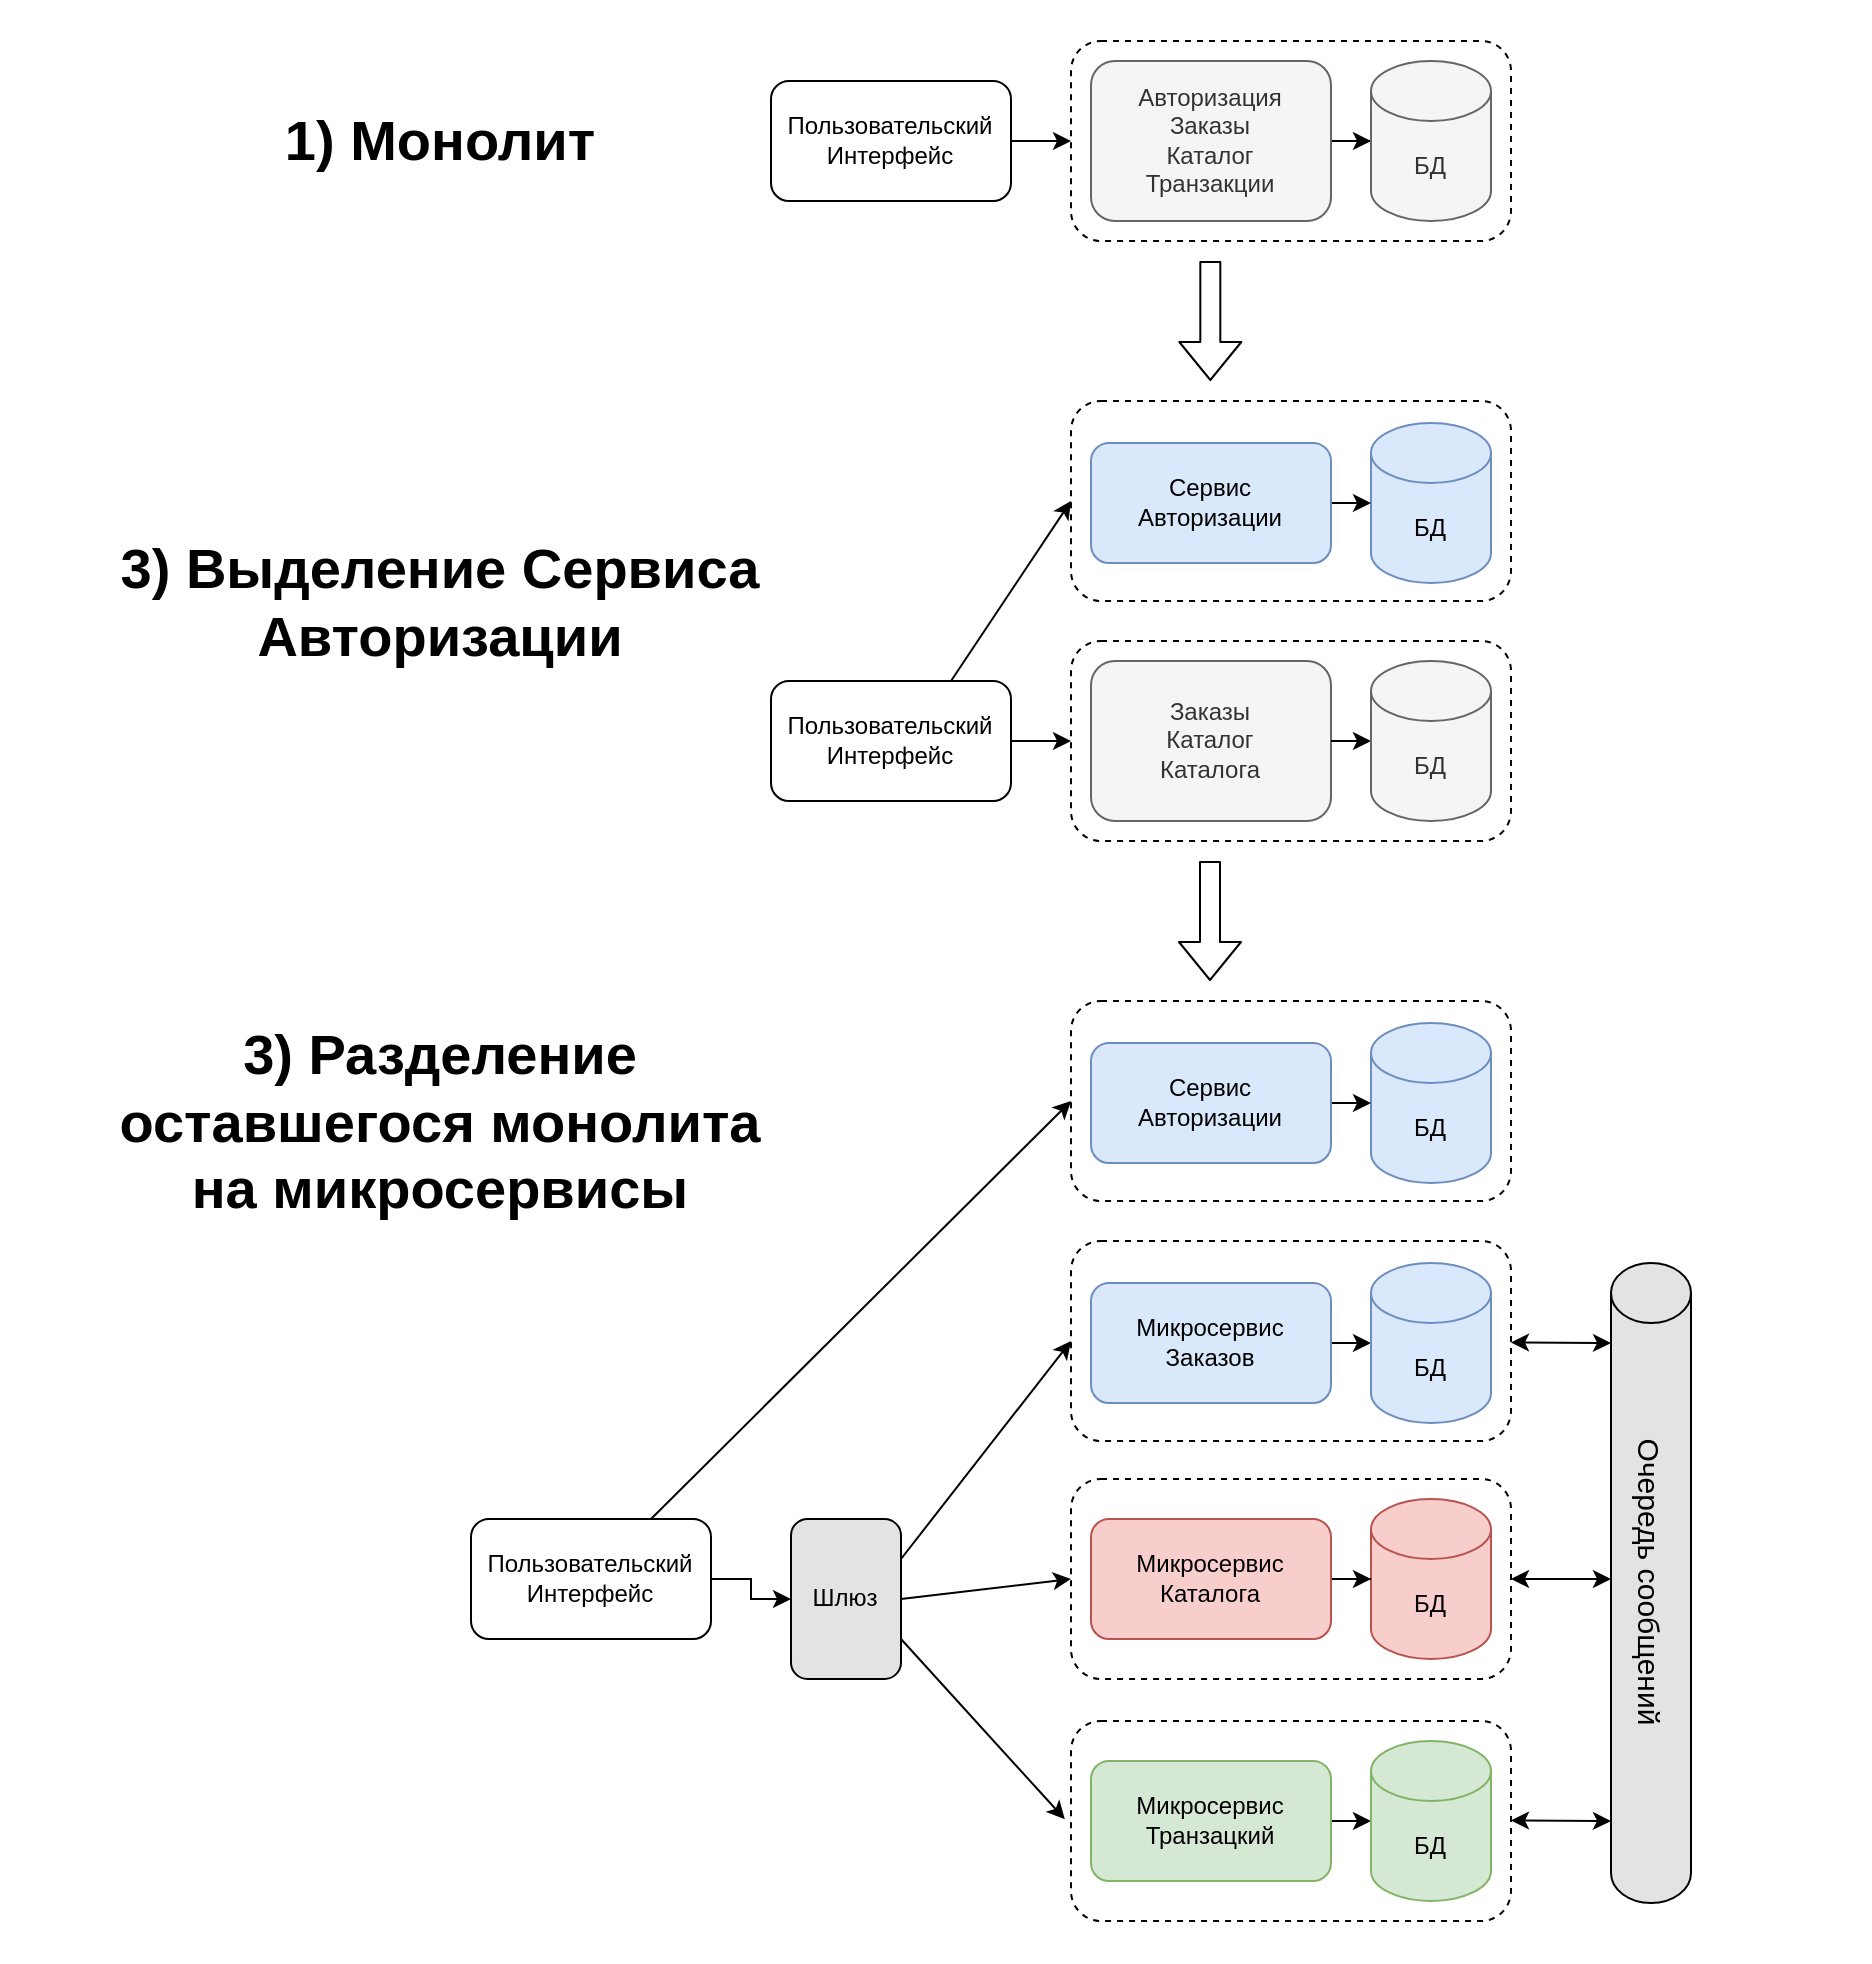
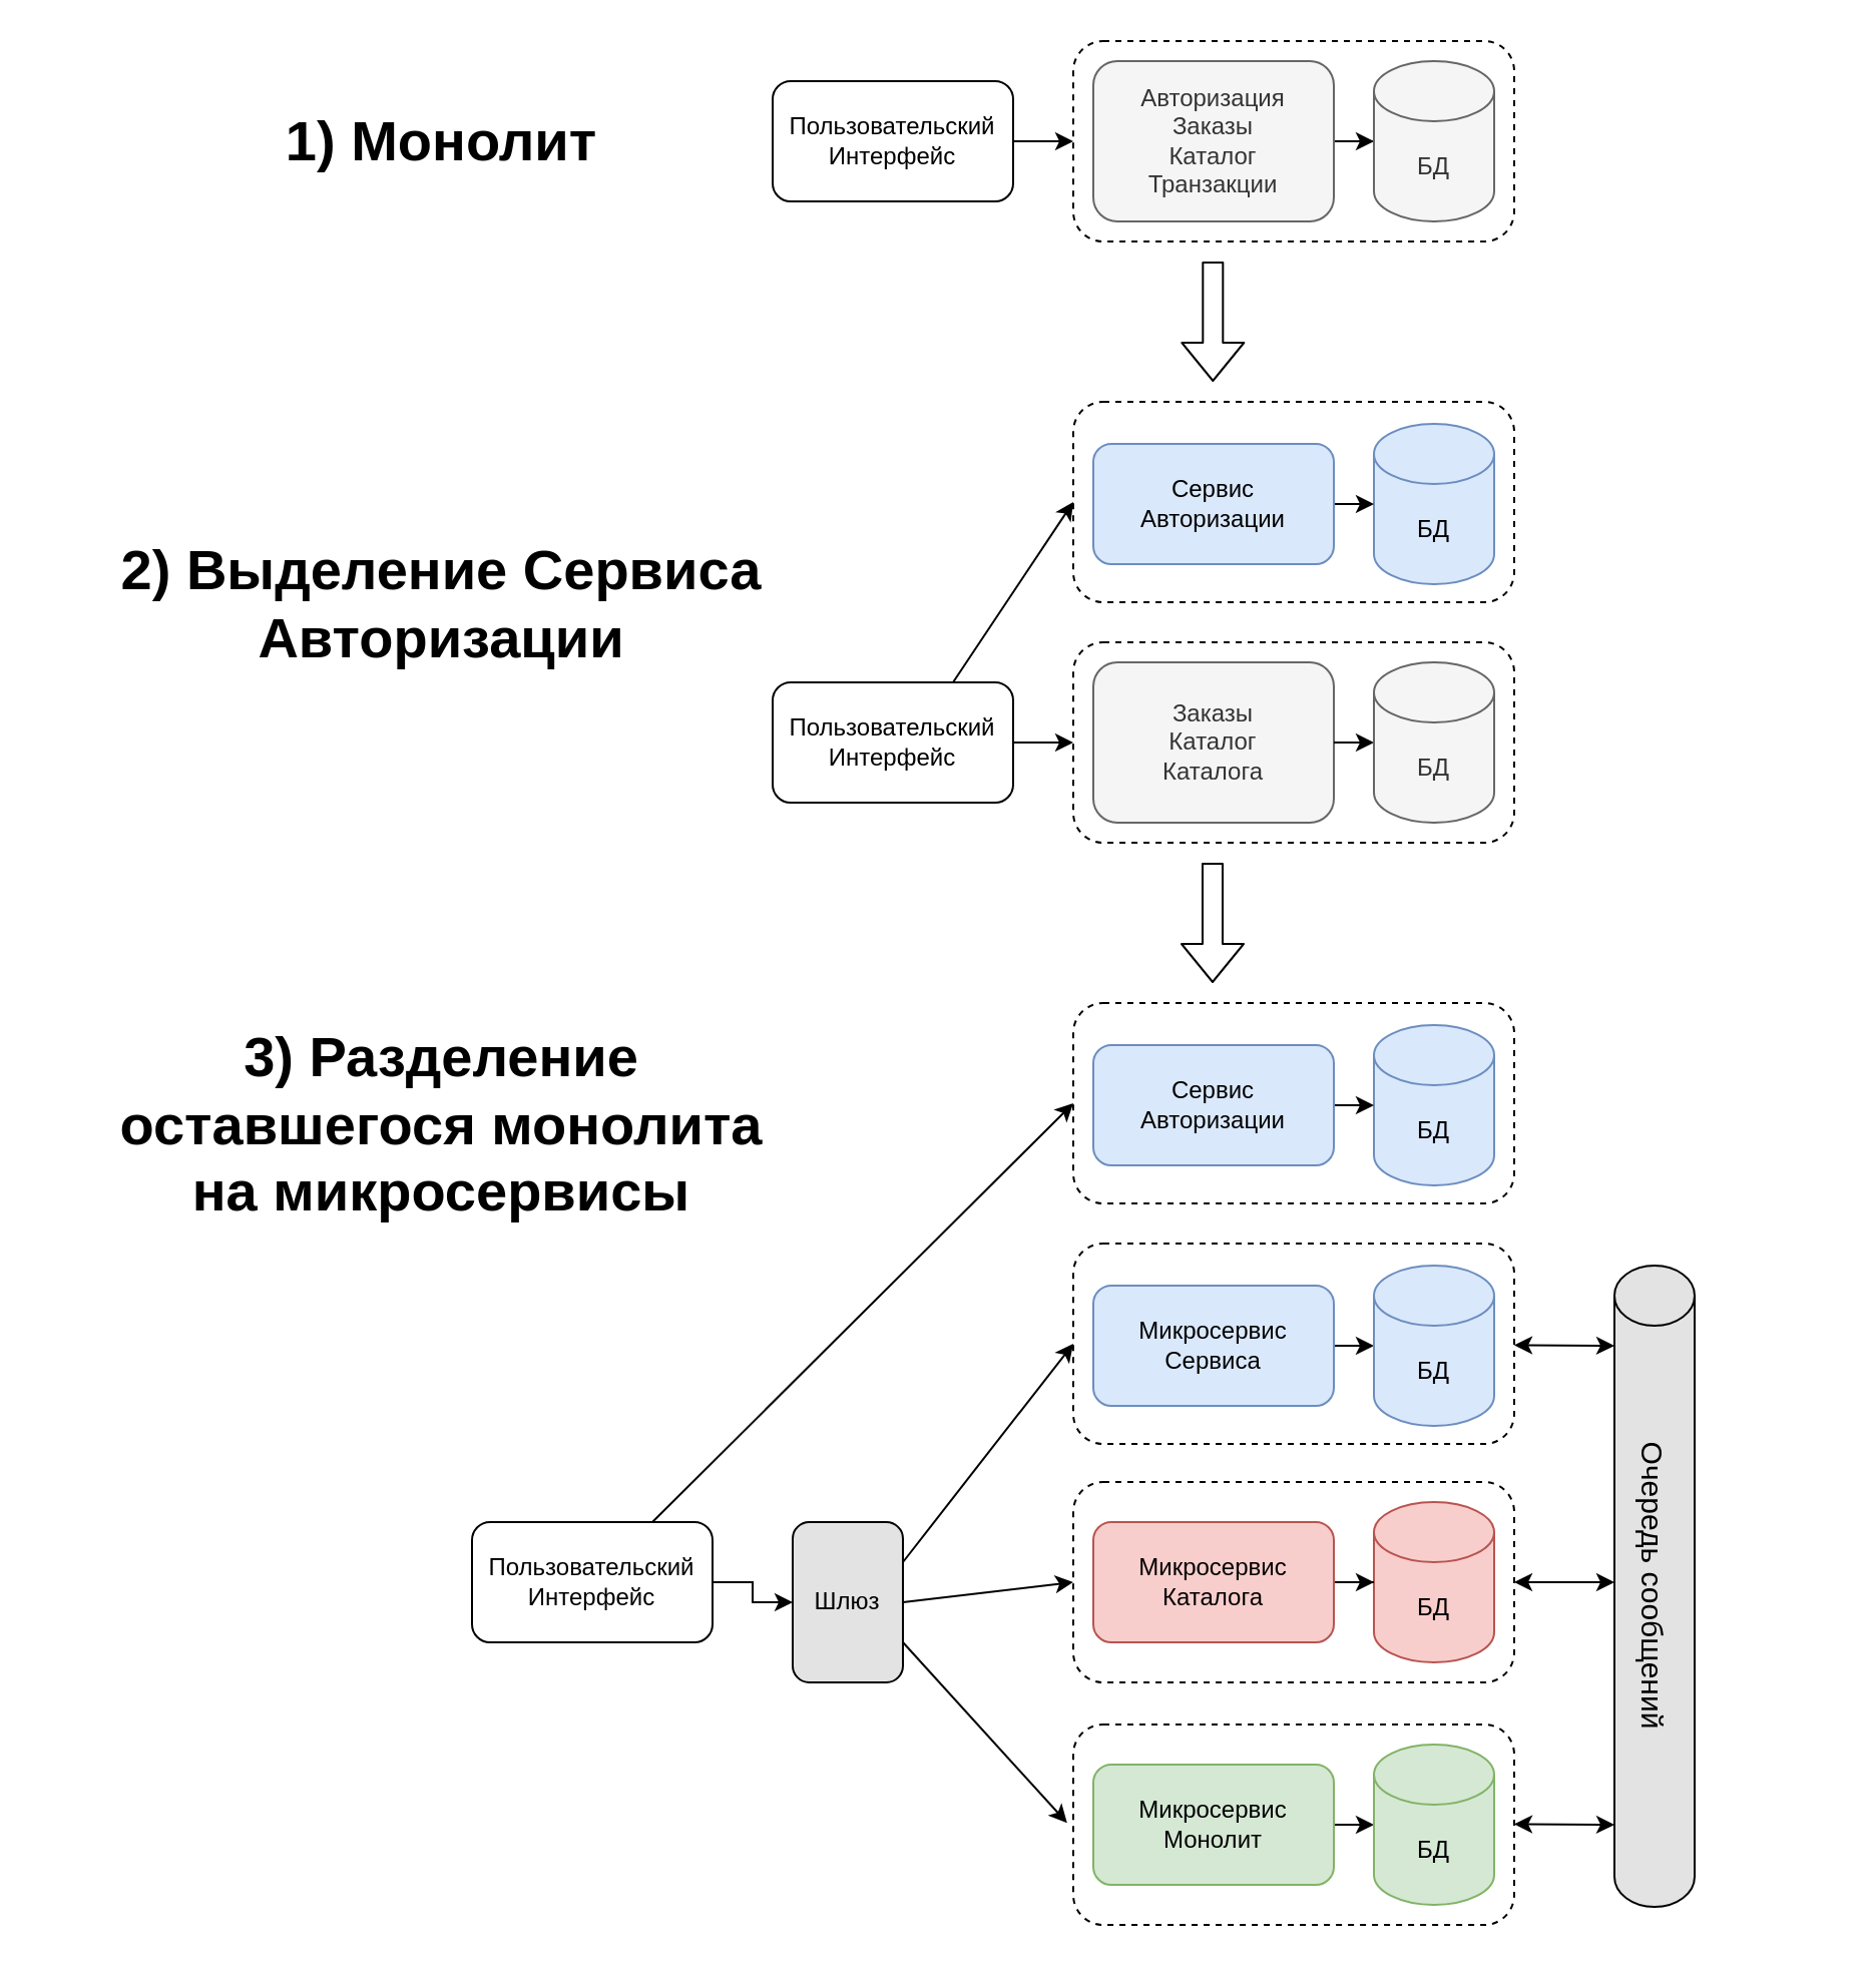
- <mxCell id="50" value="&lt;font size=&quot;1&quot;&gt;&lt;b style=&quot;font-size: 28px&quot;&gt;3) Выделение Сервиса Авторизации&lt;/b&gt;&lt;/font&gt;" style="text;html=1;strokeColor=none;fillColor=none;align=center;verticalAlign=middle;whiteSpace=wrap;rounded=0;" parent="1" vertex="1"><mxGeometry x="45" y="281" width="350" height="40" as="geometry" /></mxCell>
+ <mxCell id="50" value="&lt;font size=&quot;1&quot;&gt;&lt;b style=&quot;font-size: 28px&quot;&gt;2) Выделение Сервиса Авторизации&lt;/b&gt;&lt;/font&gt;" style="text;html=1;strokeColor=none;fillColor=none;align=center;verticalAlign=middle;whiteSpace=wrap;rounded=0;" parent="1" vertex="1"><mxGeometry x="45" y="281" width="350" height="40" as="geometry" /></mxCell>
- <mxCell id="6" value="Микросервис&lt;br&gt;Заказов" style="rounded=1;whiteSpace=wrap;html=1;fillColor=#dae8fc;strokeColor=#6c8ebf;" parent="1" vertex="1"><mxGeometry x="545" y="641" width="120" height="60" as="geometry" /></mxCell>
+ <mxCell id="6" value="Микросервис&lt;br&gt;Сервиса" style="rounded=1;whiteSpace=wrap;html=1;fillColor=#dae8fc;strokeColor=#6c8ebf;" parent="1" vertex="1"><mxGeometry x="545" y="641" width="120" height="60" as="geometry" /></mxCell>
- <mxCell id="9" value="Микросервис Транзацкий" style="rounded=1;whiteSpace=wrap;html=1;fillColor=#d5e8d4;strokeColor=#82b366;" parent="1" vertex="1"><mxGeometry x="545" y="880" width="120" height="60" as="geometry" /></mxCell>
+ <mxCell id="9" value="Микросервис Монолит" style="rounded=1;whiteSpace=wrap;html=1;fillColor=#d5e8d4;strokeColor=#82b366;" parent="1" vertex="1"><mxGeometry x="545" y="880" width="120" height="60" as="geometry" /></mxCell>
